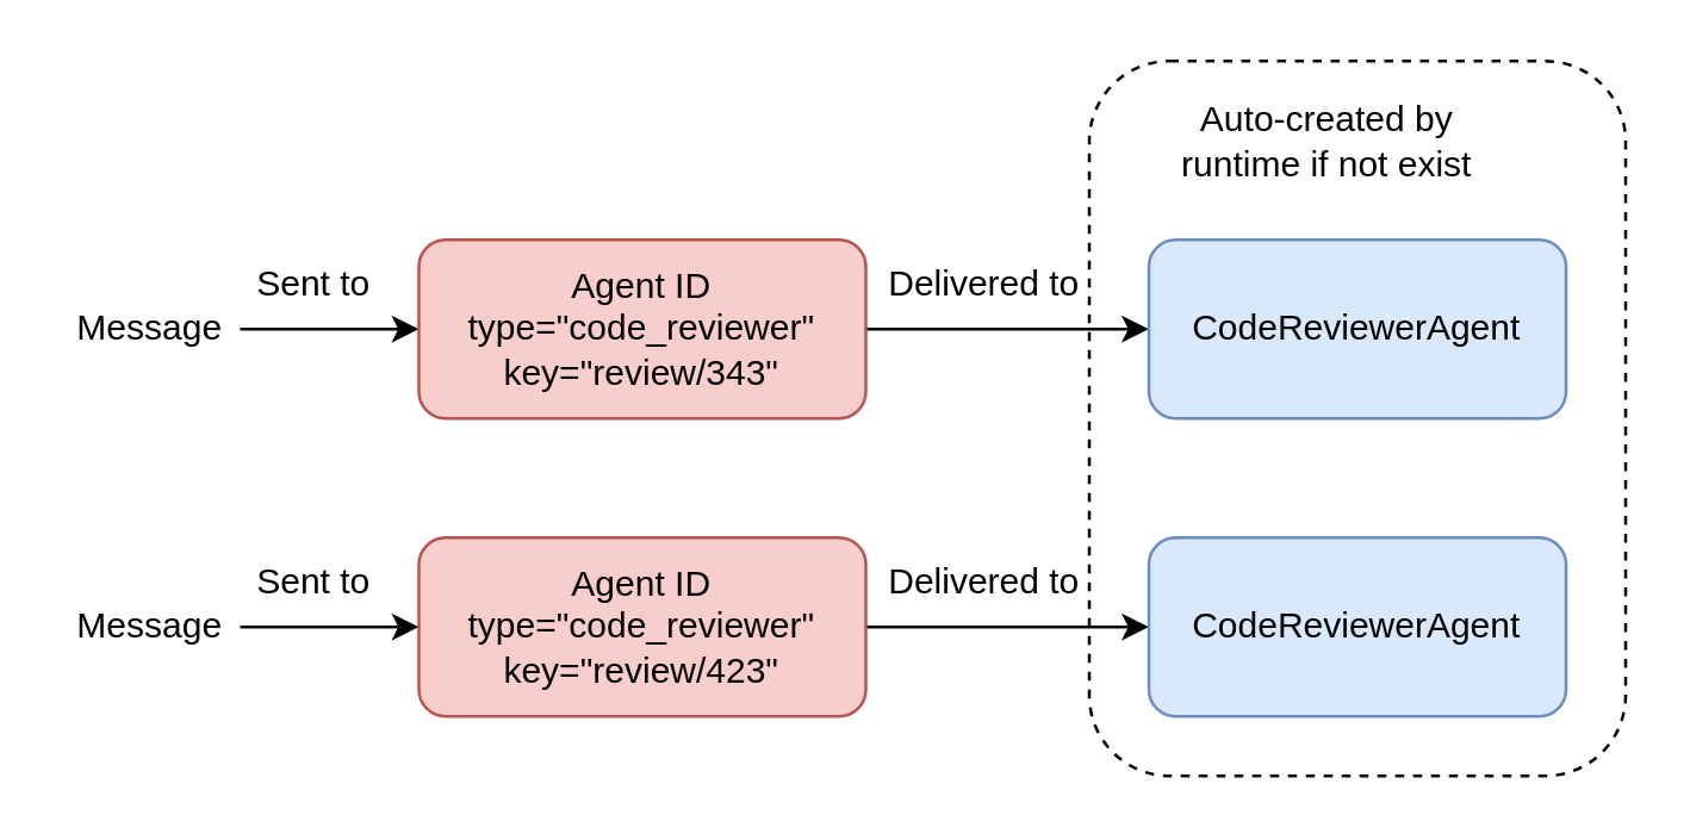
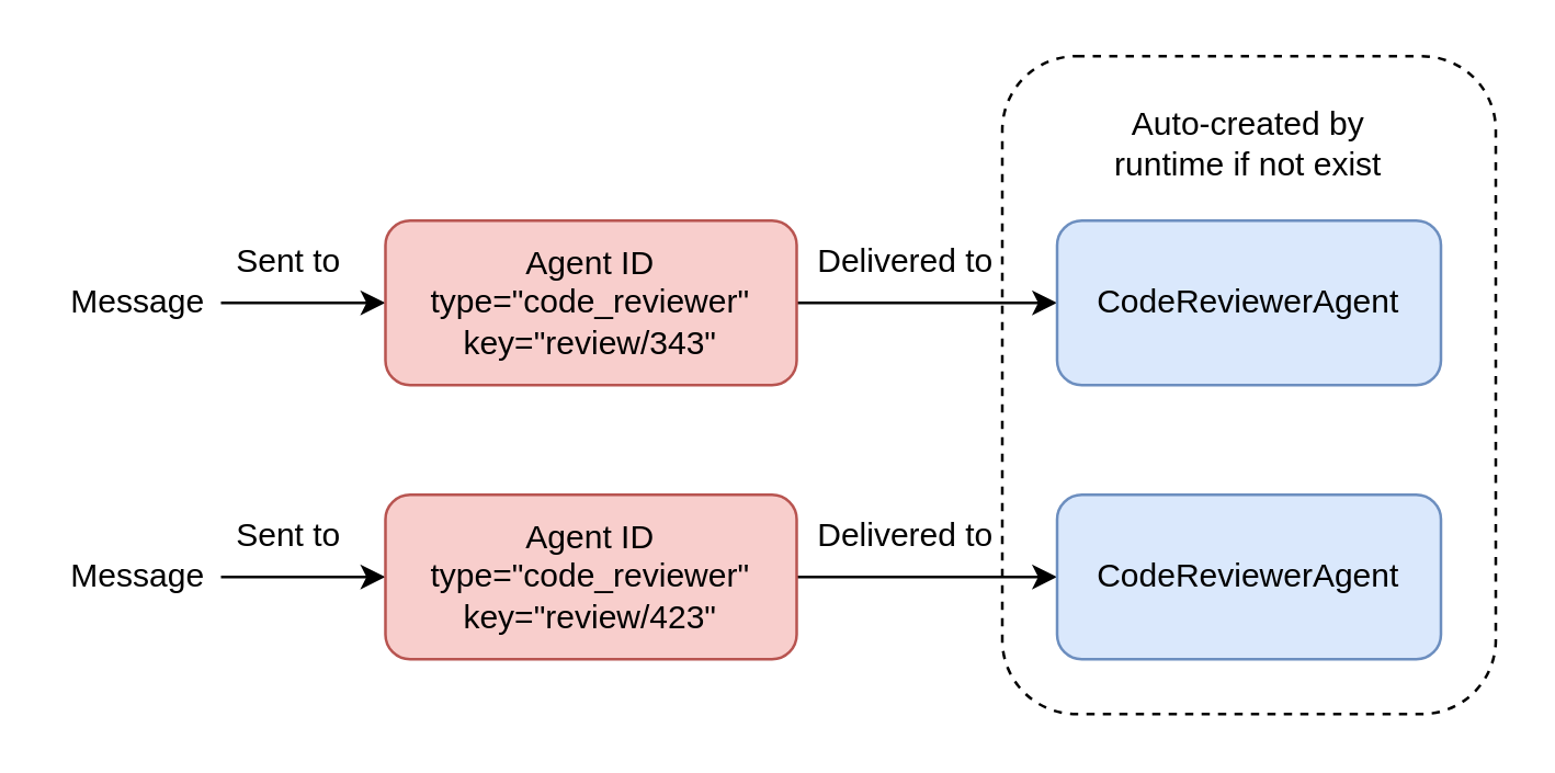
- <mxCell id="8" value="Auto-created by runtime if not exist" style="text;html=1;align=center;verticalAlign=middle;whiteSpace=wrap;rounded=0;" vertex="1" parent="1"><mxGeometry x="385" y="32" width="120" height="30" as="geometry" /></mxCell>
+ <mxCell id="8" value="Auto-created by runtime if not exist" style="text;html=1;align=center;verticalAlign=middle;whiteSpace=wrap;rounded=0;" vertex="1" parent="1"><mxGeometry x="395" y="37" width="120" height="30" as="geometry" /></mxCell>
